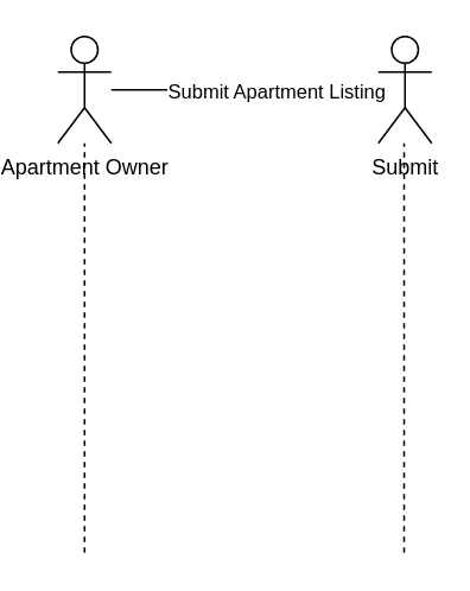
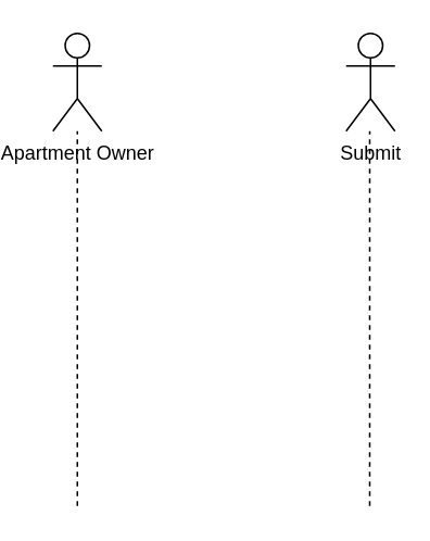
- <mxCell id="6" value="" style="endArrow=classic;html=1;rounded=0;" edge="1" parent="1" source="3" target="5"><mxGeometry width="50" height="50" relative="1" as="geometry"><mxPoint x="100" y="390" as="sourcePoint" /><mxPoint x="150" y="340" as="targetPoint" /></mxGeometry></mxCell>
- <mxCell id="7" value="Submit Apartment Listing" style="edgeLabel;html=1;align=center;verticalAlign=middle;resizable=0;points=[];" vertex="1" connectable="0" parent="6"><mxGeometry x="0.227" relative="1" as="geometry"><mxPoint as="offset" /></mxGeometry></mxCell>
